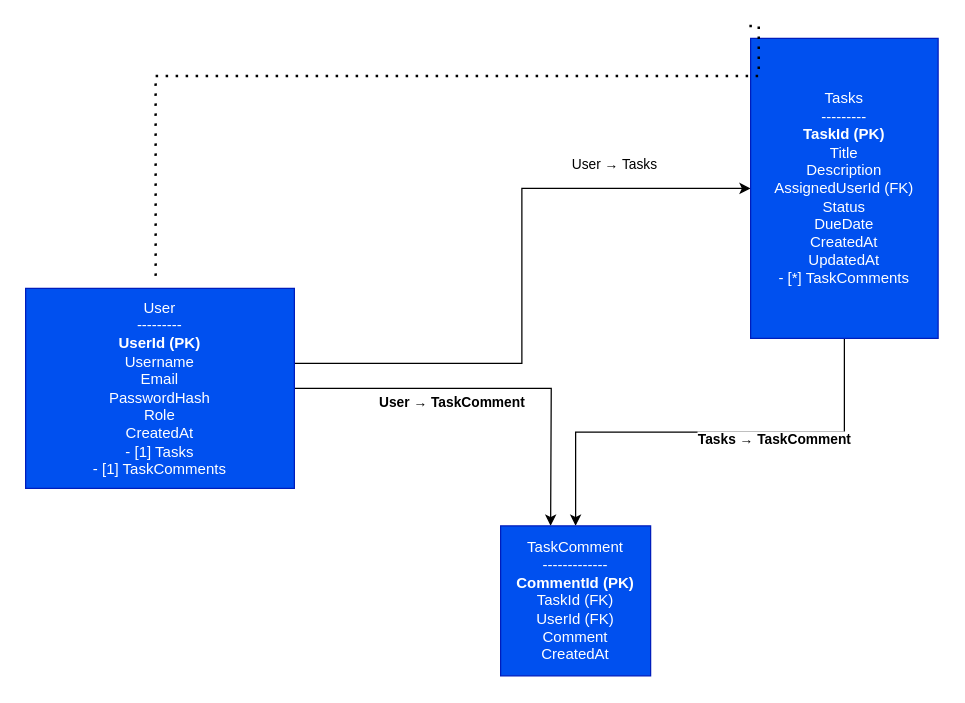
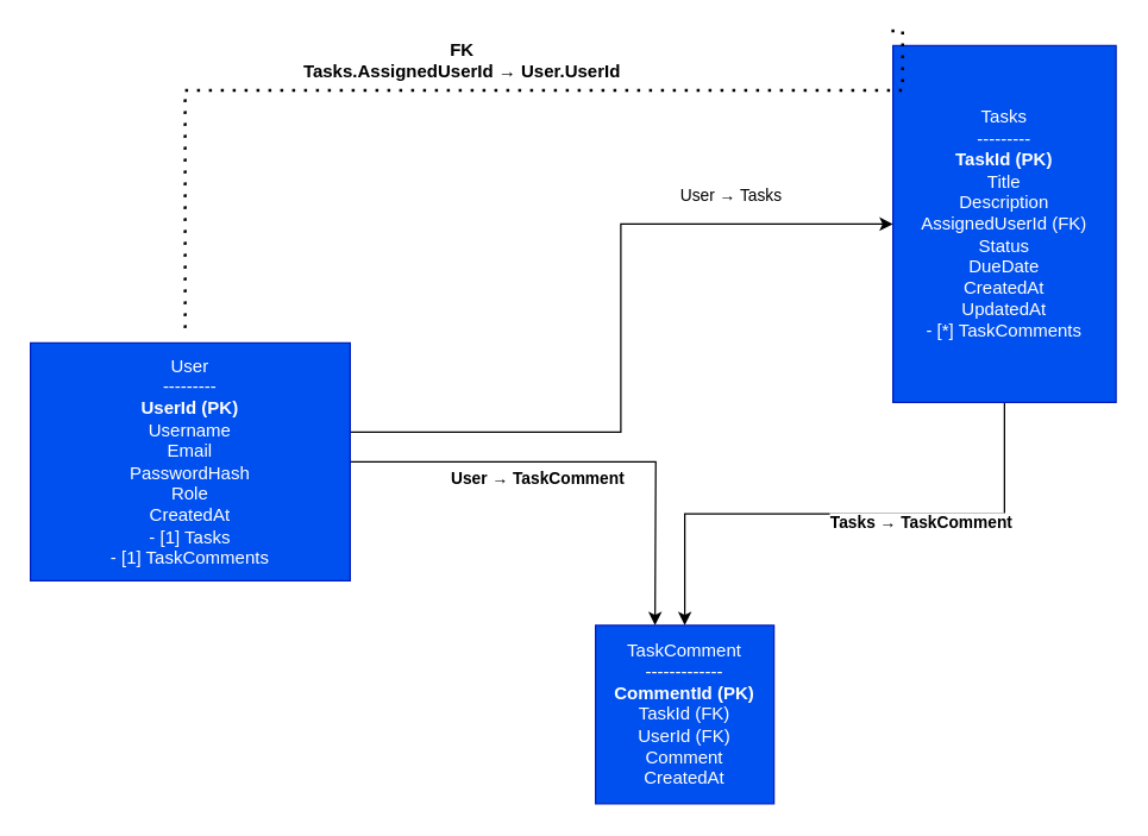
+ <mxCell id="13" value="&lt;div&gt;FK&lt;/div&gt;Tasks.AssignedUserId → User.UserId" style="text;html=1;align=center;verticalAlign=middle;resizable=0;points=[];autosize=1;strokeColor=none;fillColor=none;fontStyle=1" vertex="1" parent="1"><mxGeometry x="200" y="20" width="220" height="40" as="geometry" /></mxCell>
